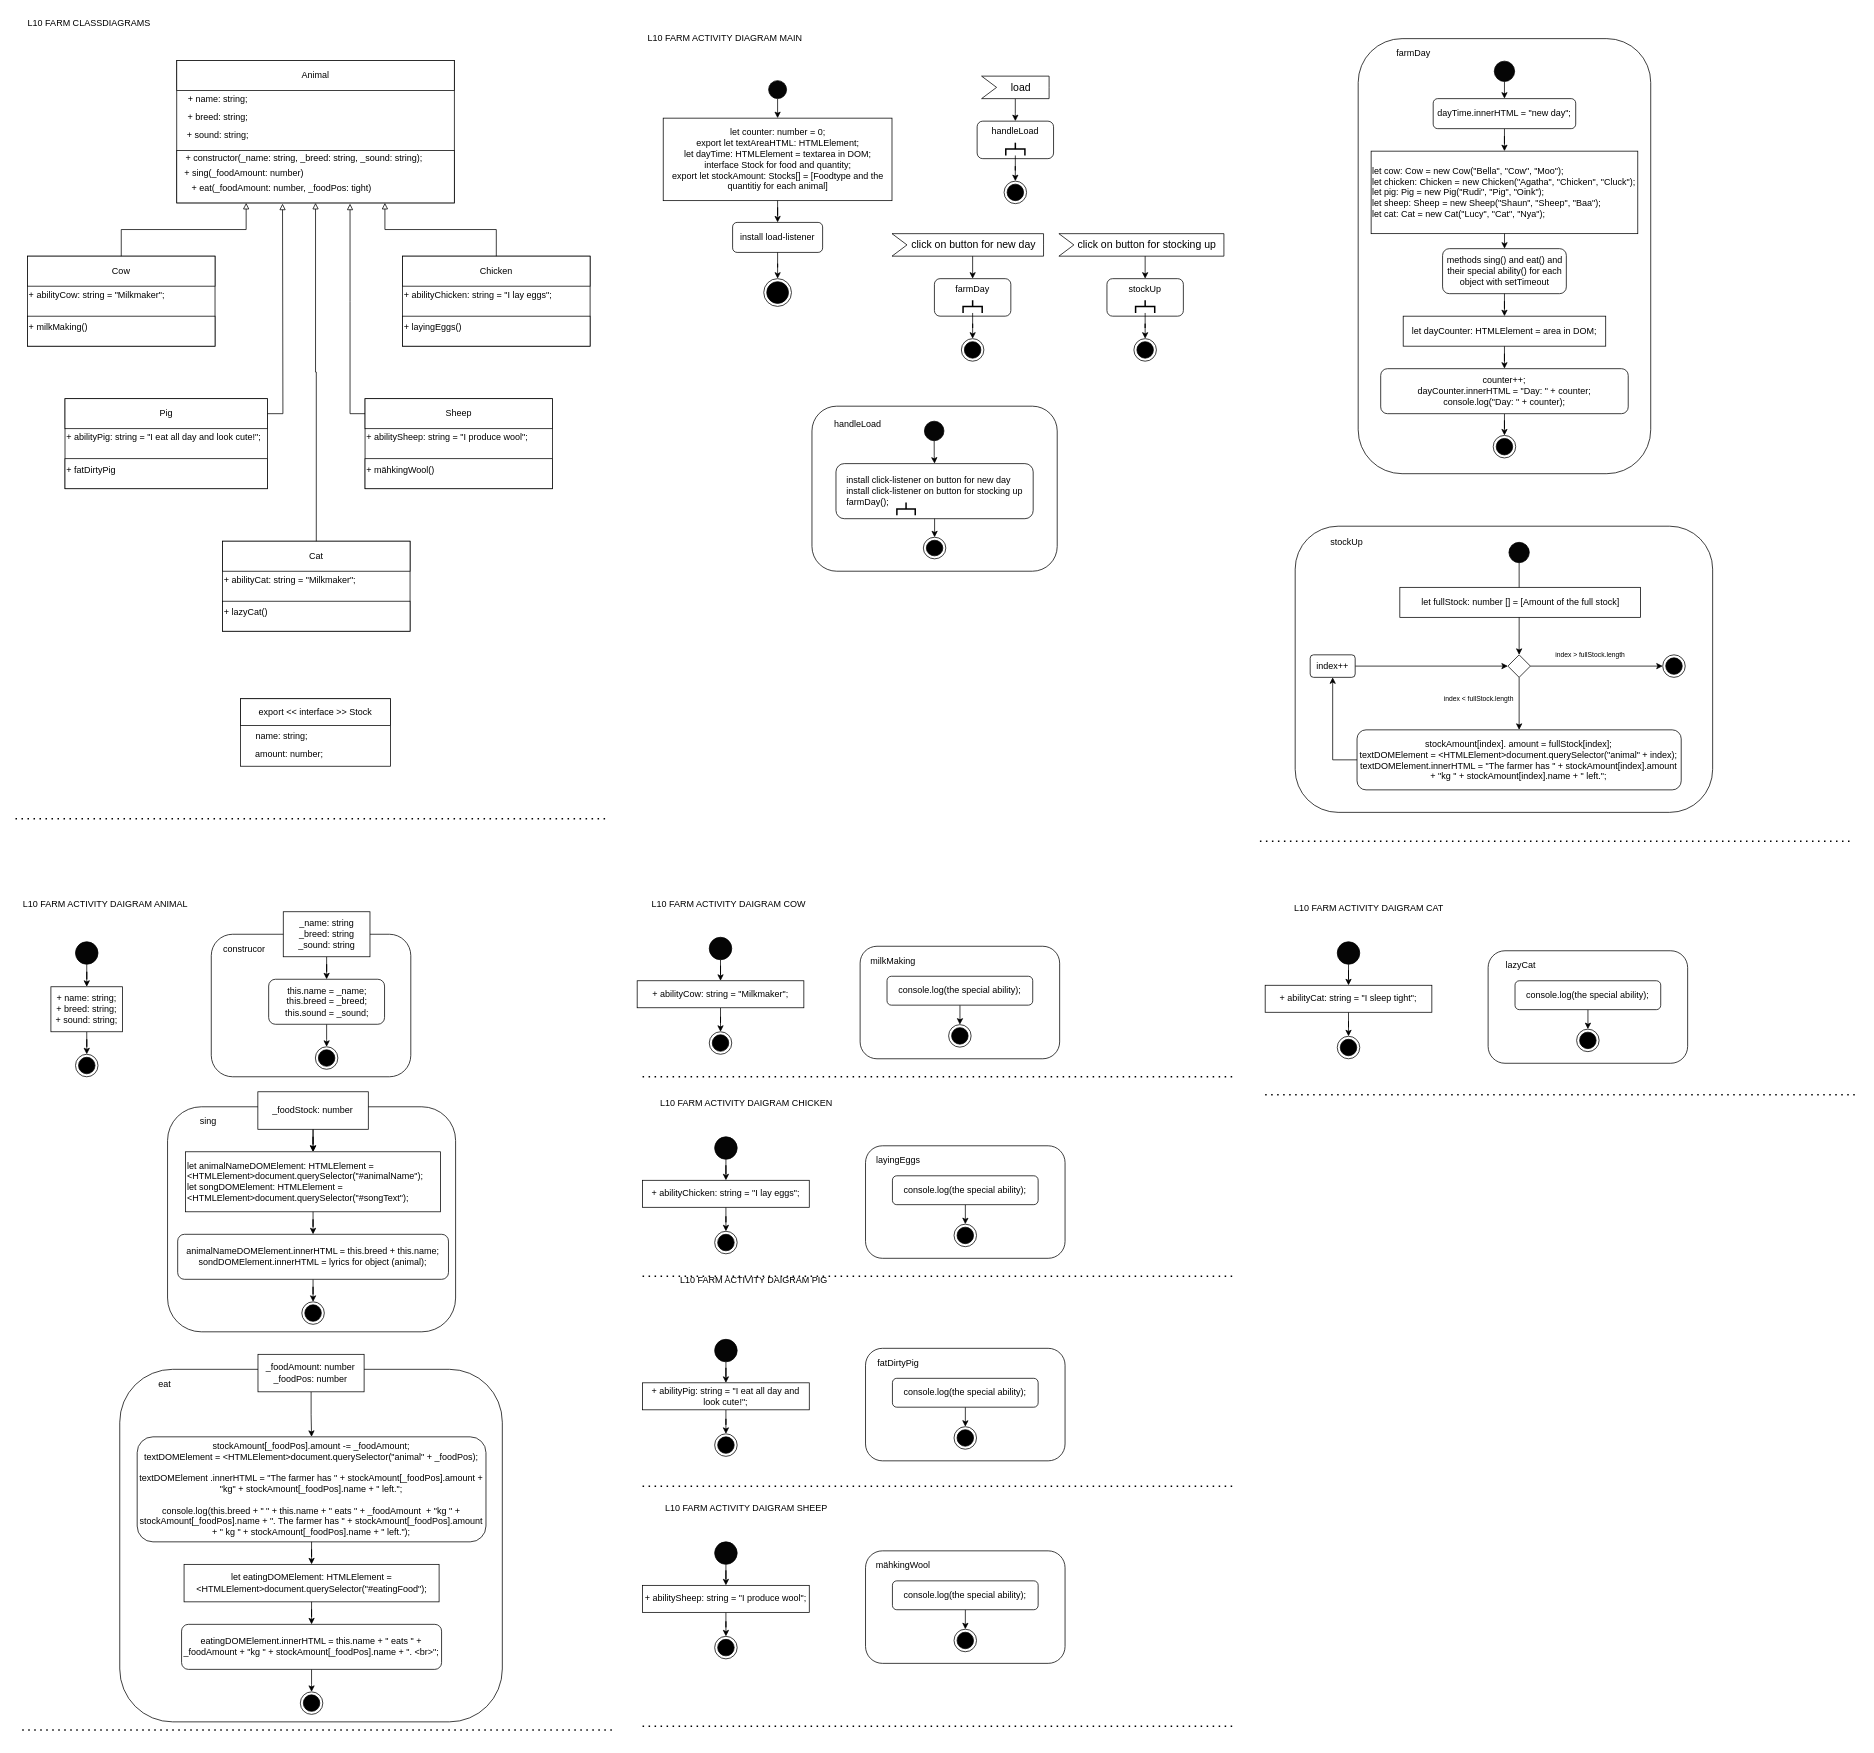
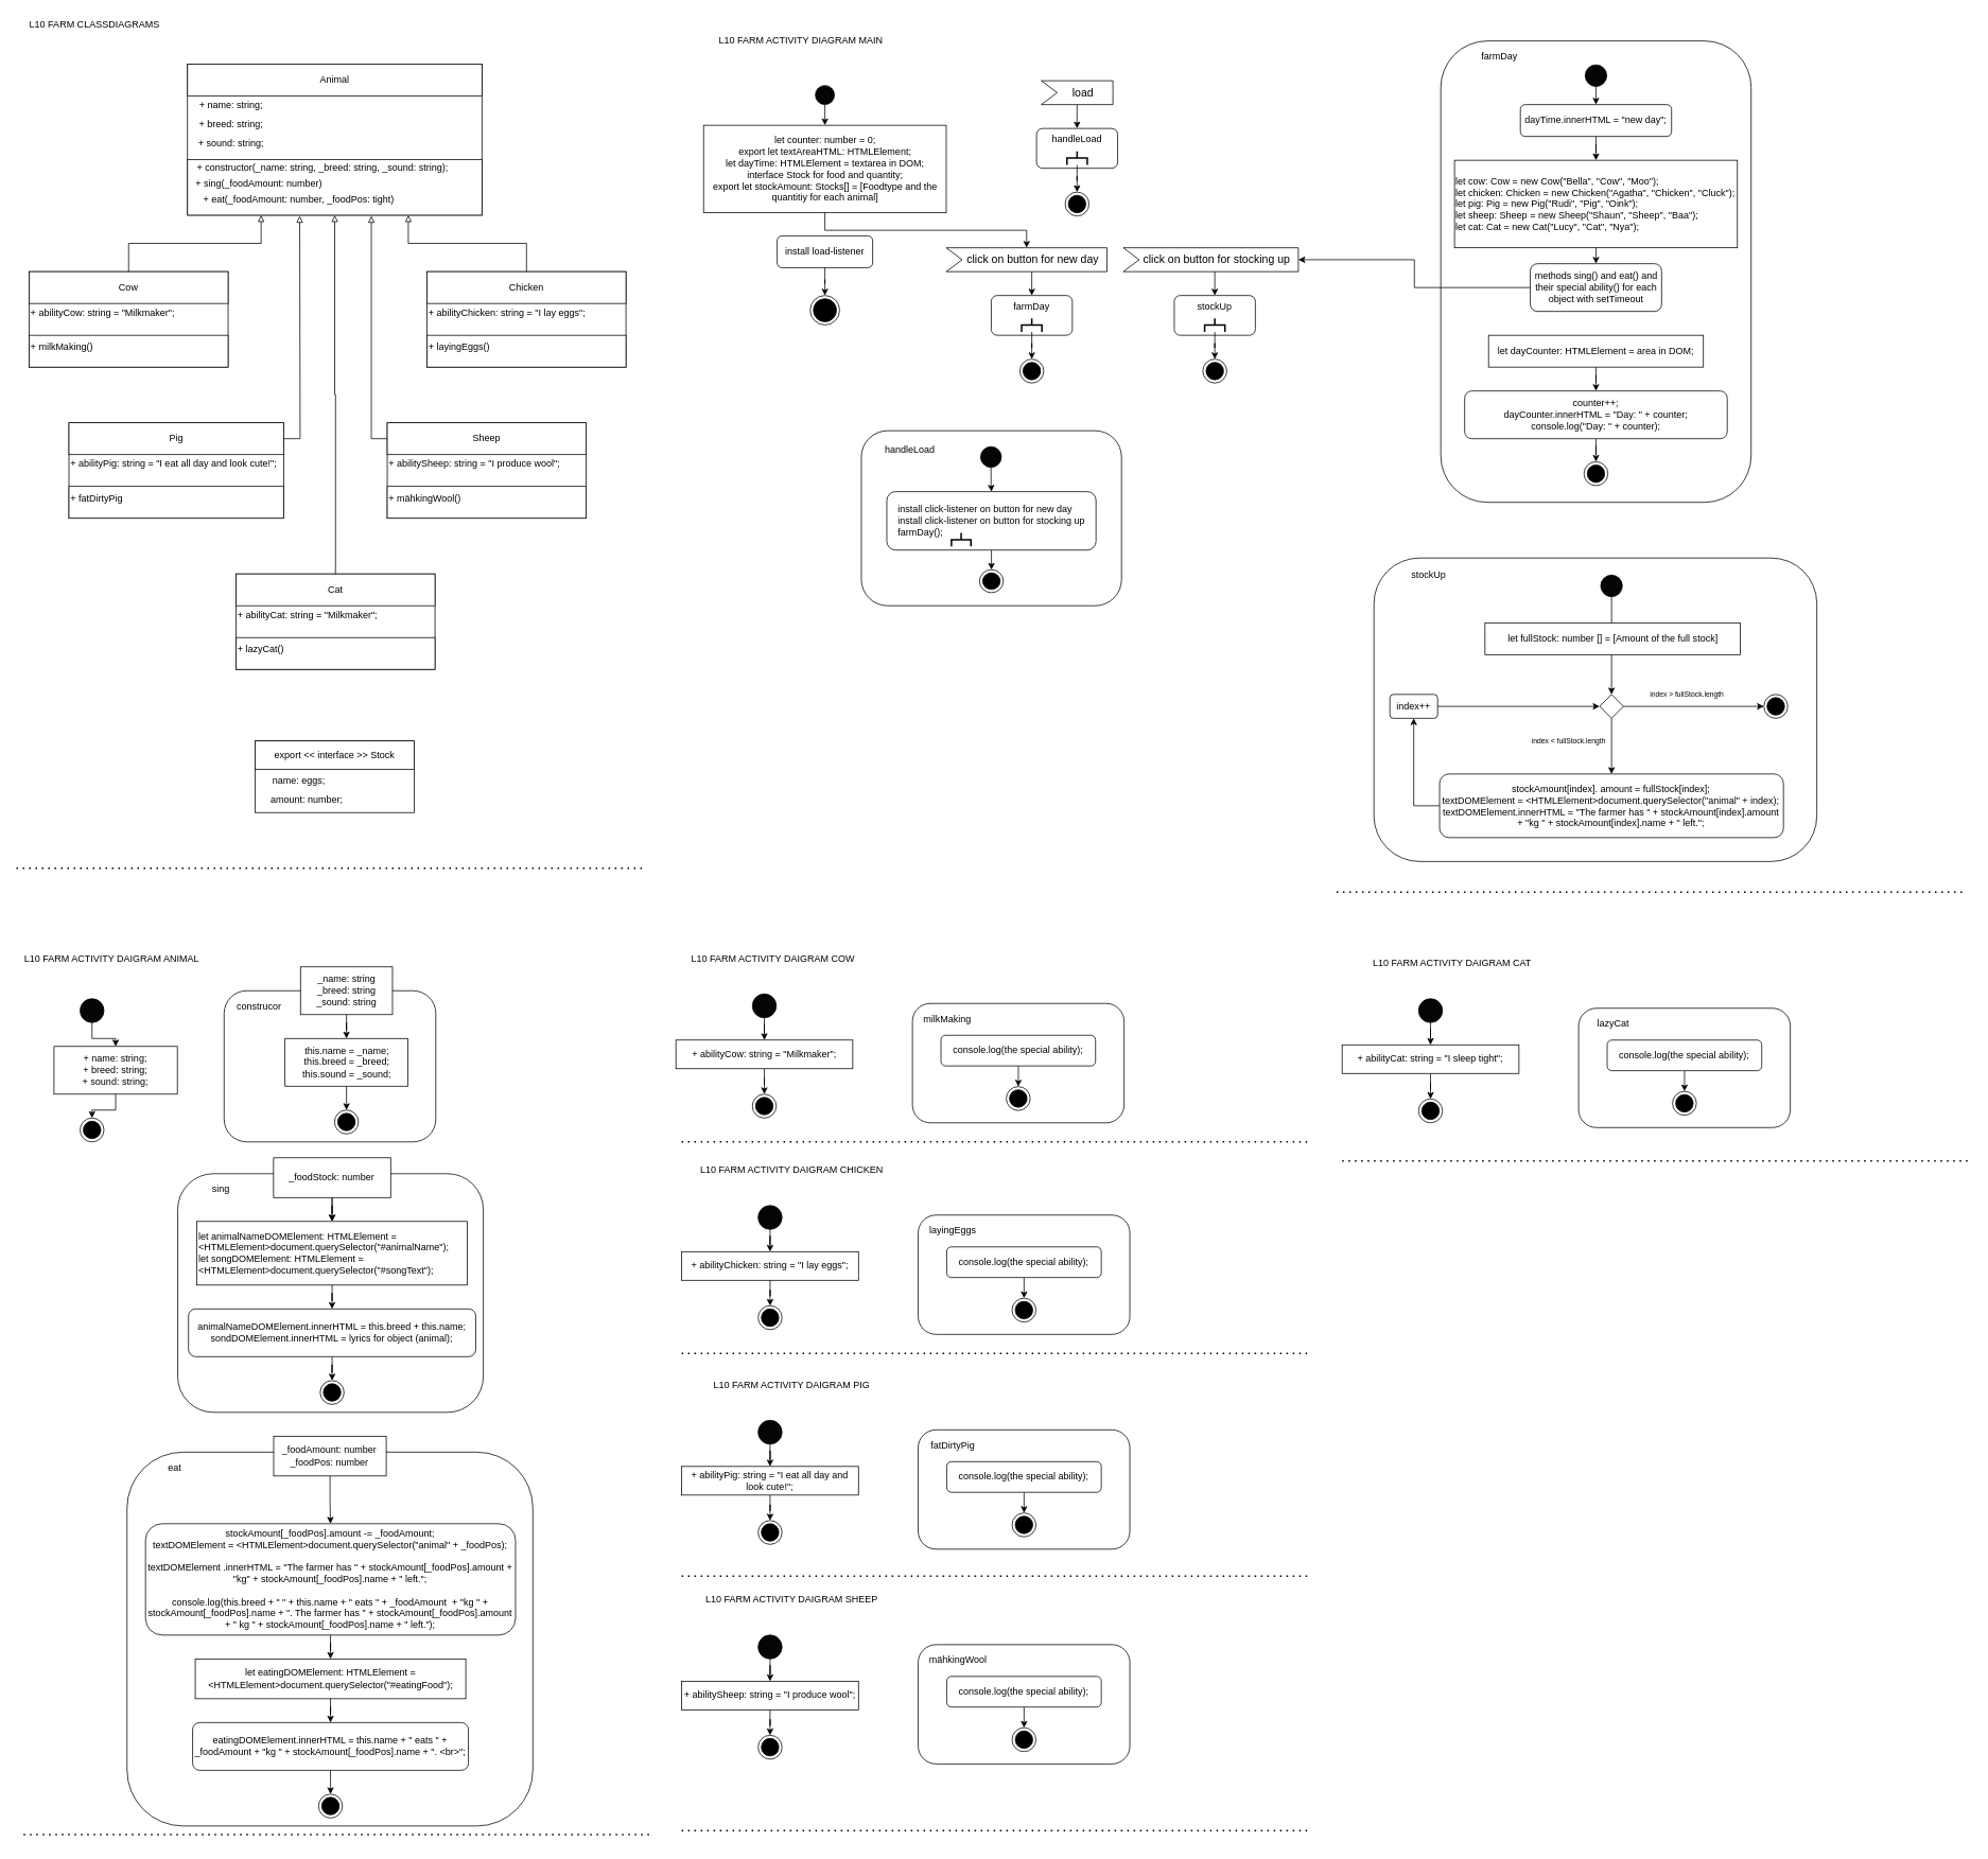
- <mxCell id="19" value="L10 FARM ACTIVITY DIAGRAM MAIN" style="text;html=1;strokeColor=none;fillColor=none;align=center;verticalAlign=middle;whiteSpace=wrap;rounded=0;" parent="1" vertex="1"><mxGeometry x="861" y="41" width="210" height="20" as="geometry" /></mxCell>
+ <mxCell id="19" value="L10 FARM ACTIVITY DIAGRAM MAIN" style="text;html=1;strokeColor=none;fillColor=none;align=center;verticalAlign=middle;whiteSpace=wrap;rounded=0;" parent="1" vertex="1"><mxGeometry x="901" y="41" width="210" height="20" as="geometry" /></mxCell>
- <mxCell id="90" style="edgeStyle=orthogonalEdgeStyle;rounded=0;orthogonalLoop=1;jettySize=auto;html=1;entryX=0.5;entryY=0;entryDx=0;entryDy=0;" parent="85" source="87" target="89" edge="1"><mxGeometry relative="1" as="geometry" /></mxCell>
+ <mxCell id="90" style="edgeStyle=orthogonalEdgeStyle;rounded=0;orthogonalLoop=1;jettySize=auto;html=1;" parent="85" source="87" target="70" edge="1"><mxGeometry relative="1" as="geometry" /></mxCell>
- <mxCell id="51" style="edgeStyle=orthogonalEdgeStyle;rounded=0;orthogonalLoop=1;jettySize=auto;html=1;entryX=0.5;entryY=0;entryDx=0;entryDy=0;" parent="36" source="41" target="50" edge="1"><mxGeometry relative="1" as="geometry" /></mxCell>
+ <mxCell id="51" style="edgeStyle=orthogonalEdgeStyle;rounded=0;orthogonalLoop=1;jettySize=auto;html=1;" parent="36" source="41" target="62" edge="1"><mxGeometry relative="1" as="geometry" /></mxCell>
- <mxCell id="5" value="name: string;" style="text;html=1;strokeColor=none;fillColor=none;align=center;verticalAlign=middle;whiteSpace=wrap;rounded=0;" parent="2" vertex="1"><mxGeometry y="38.099" width="110" height="23.81" as="geometry" /></mxCell>
+ <mxCell id="5" value="name: eggs;" style="text;html=1;strokeColor=none;fillColor=none;align=center;verticalAlign=middle;whiteSpace=wrap;rounded=0;" parent="2" vertex="1"><mxGeometry y="38.099" width="110" height="23.81" as="geometry" /></mxCell>
- <mxCell id="127" value="this.name = _name;&lt;br&gt;this.breed = _breed;&lt;br&gt;this.sound = _sound;" style="rounded=1;whiteSpace=wrap;html=1;align=center;" parent="122" vertex="1"><mxGeometry x="76.52" y="90" width="154.5" height="60" as="geometry" /></mxCell>
+ <mxCell id="127" value="this.name = _name;&lt;br&gt;this.breed = _breed;&lt;br&gt;this.sound = _sound;" style="whiteSpace=wrap;html=1;align=center;rounded=0;" parent="122" vertex="1"><mxGeometry x="76.52" y="90" width="154.5" height="60" as="geometry" /></mxCell>
- <mxCell id="97" value="+ name: string;&lt;br&gt;+ breed: string;&lt;br&gt;+ sound: string;" style="rounded=0;whiteSpace=wrap;html=1;fillColor=#FFFFFF;align=center;" parent="1" vertex="1"><mxGeometry x="67.22" y="1315" width="95.56" height="60" as="geometry" /></mxCell>
+ <mxCell id="97" value="+ name: string;&lt;br&gt;+ breed: string;&lt;br&gt;+ sound: string;" style="rounded=0;whiteSpace=wrap;html=1;fillColor=#FFFFFF;align=center;" parent="1" vertex="1"><mxGeometry x="67.22" y="1315" width="155" height="60" as="geometry" /></mxCell>
- <mxCell id="197" value="L10 FARM ACTIVITY DAIGRAM PIG" style="text;html=1;strokeColor=none;fillColor=none;align=center;verticalAlign=middle;whiteSpace=wrap;rounded=0;" vertex="1" parent="1"><mxGeometry x="873.22" y="1696" width="262.78" height="20" as="geometry" /></mxCell>
+ <mxCell id="197" value="L10 FARM ACTIVITY DAIGRAM PIG" style="text;html=1;strokeColor=none;fillColor=none;align=center;verticalAlign=middle;whiteSpace=wrap;rounded=0;" vertex="1" parent="1"><mxGeometry x="863.22" y="1731" width="262.78" height="20" as="geometry" /></mxCell>
